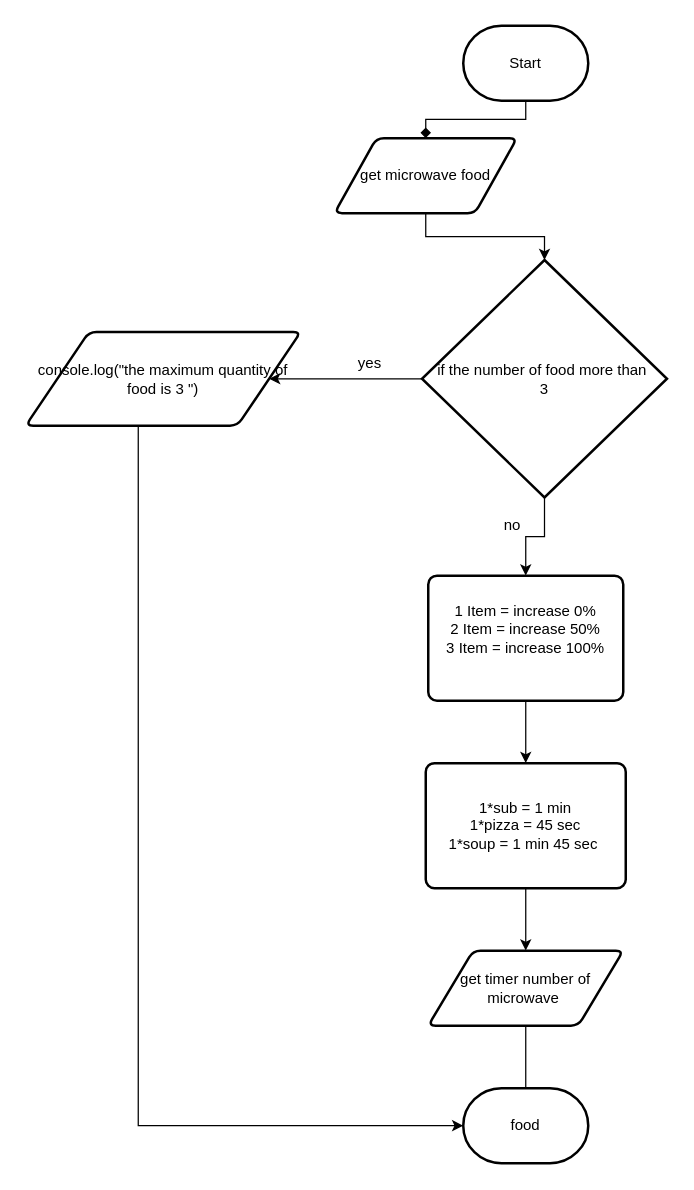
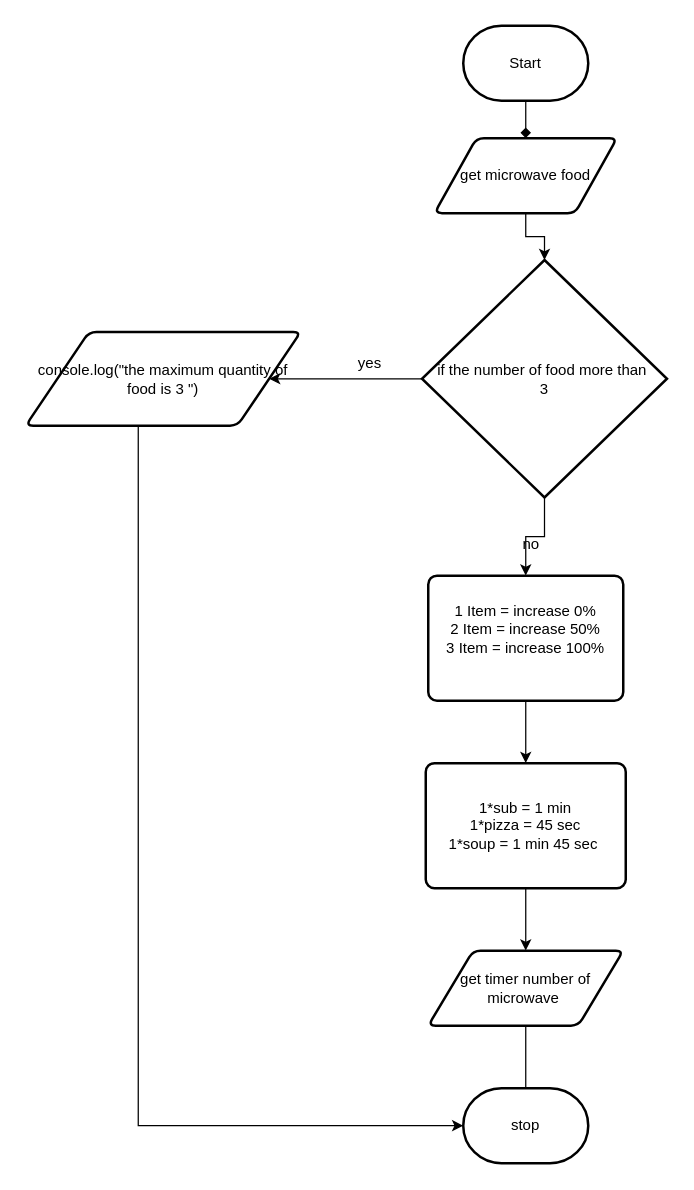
- <mxCell id="5" value="get microwave food" style="shape=parallelogram;html=1;strokeWidth=2;perimeter=parallelogramPerimeter;whiteSpace=wrap;rounded=1;arcSize=12;size=0.23;" vertex="1" parent="1"><mxGeometry x="267" y="110" width="146" height="60" as="geometry" /></mxCell>
+ <mxCell id="5" value="get microwave food" style="shape=parallelogram;html=1;strokeWidth=2;perimeter=parallelogramPerimeter;whiteSpace=wrap;rounded=1;arcSize=12;size=0.23;" vertex="1" parent="1"><mxGeometry x="347" y="110" width="146" height="60" as="geometry" /></mxCell>
- <mxCell id="14" value="no" style="text;html=1;align=center;verticalAlign=middle;resizable=0;points=[];autosize=1;strokeColor=none;fillColor=none;" vertex="1" parent="1"><mxGeometry x="394" y="410" width="30" height="20" as="geometry" /></mxCell>
+ <mxCell id="14" value="no" style="text;html=1;align=center;verticalAlign=middle;resizable=0;points=[];autosize=1;strokeColor=none;fillColor=none;" vertex="1" parent="1"><mxGeometry x="409" y="425" width="30" height="20" as="geometry" /></mxCell>
- <mxCell id="19" value="food" style="strokeWidth=2;html=1;shape=mxgraph.flowchart.terminator;whiteSpace=wrap;" vertex="1" parent="1"><mxGeometry x="370" y="870" width="100" height="60" as="geometry" /></mxCell>
+ <mxCell id="19" value="stop" style="strokeWidth=2;html=1;shape=mxgraph.flowchart.terminator;whiteSpace=wrap;" vertex="1" parent="1"><mxGeometry x="370" y="870" width="100" height="60" as="geometry" /></mxCell>
